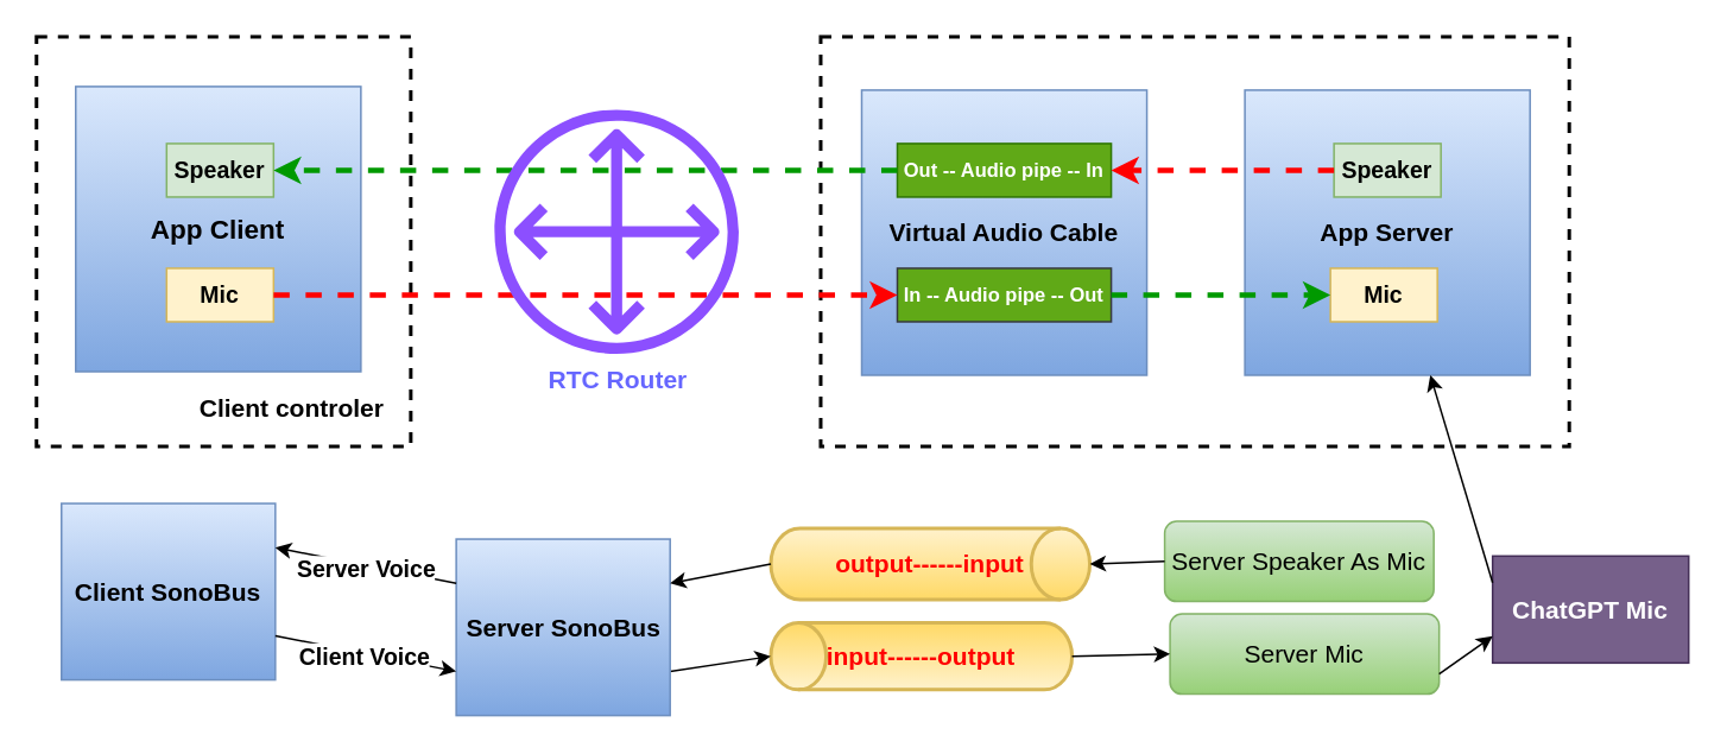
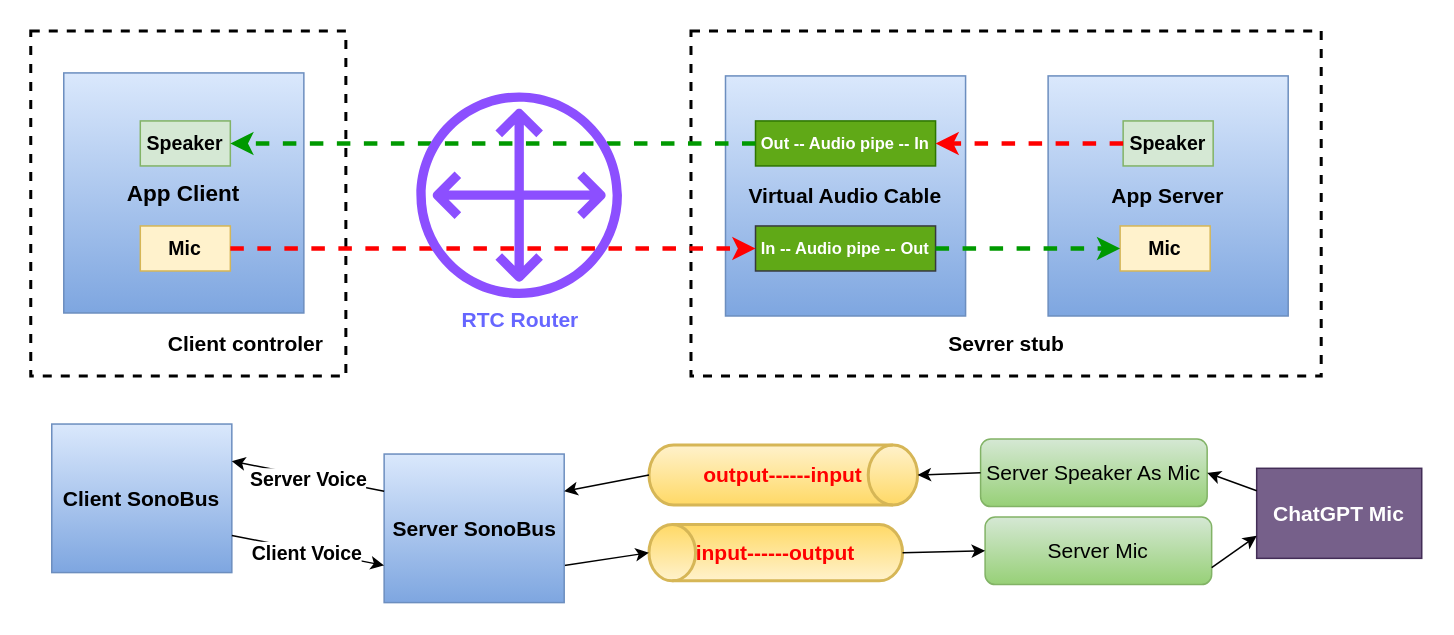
+ <mxCell id="19" value="&lt;b&gt;&lt;font style=&quot;font-size: 14px;&quot;&gt;Sevrer stub&lt;/font&gt;&lt;/b&gt;" style="text;html=1;align=center;verticalAlign=middle;resizable=0;points=[];autosize=1;strokeColor=none;fillColor=none;" parent="1" vertex="1"><mxGeometry x="620" y="214" width="100" height="30" as="geometry" /></mxCell>
- <mxCell id="35" value="" style="endArrow=classic;html=1;rounded=0;exitX=0;exitY=0.25;exitDx=0;exitDy=0;" edge="1" parent="1" source="34" target="7"><mxGeometry width="50" height="50" relative="1" as="geometry"><mxPoint x="717" y="492" as="sourcePoint" /><mxPoint x="767" y="442" as="targetPoint" /></mxGeometry></mxCell>
+ <mxCell id="35" value="" style="endArrow=classic;html=1;rounded=0;exitX=0;exitY=0.25;exitDx=0;exitDy=0;entryX=1;entryY=0.5;entryDx=0;entryDy=0;" edge="1" parent="1" source="34" target="21"><mxGeometry width="50" height="50" relative="1" as="geometry"><mxPoint x="717" y="492" as="sourcePoint" /><mxPoint x="767" y="442" as="targetPoint" /></mxGeometry></mxCell>
